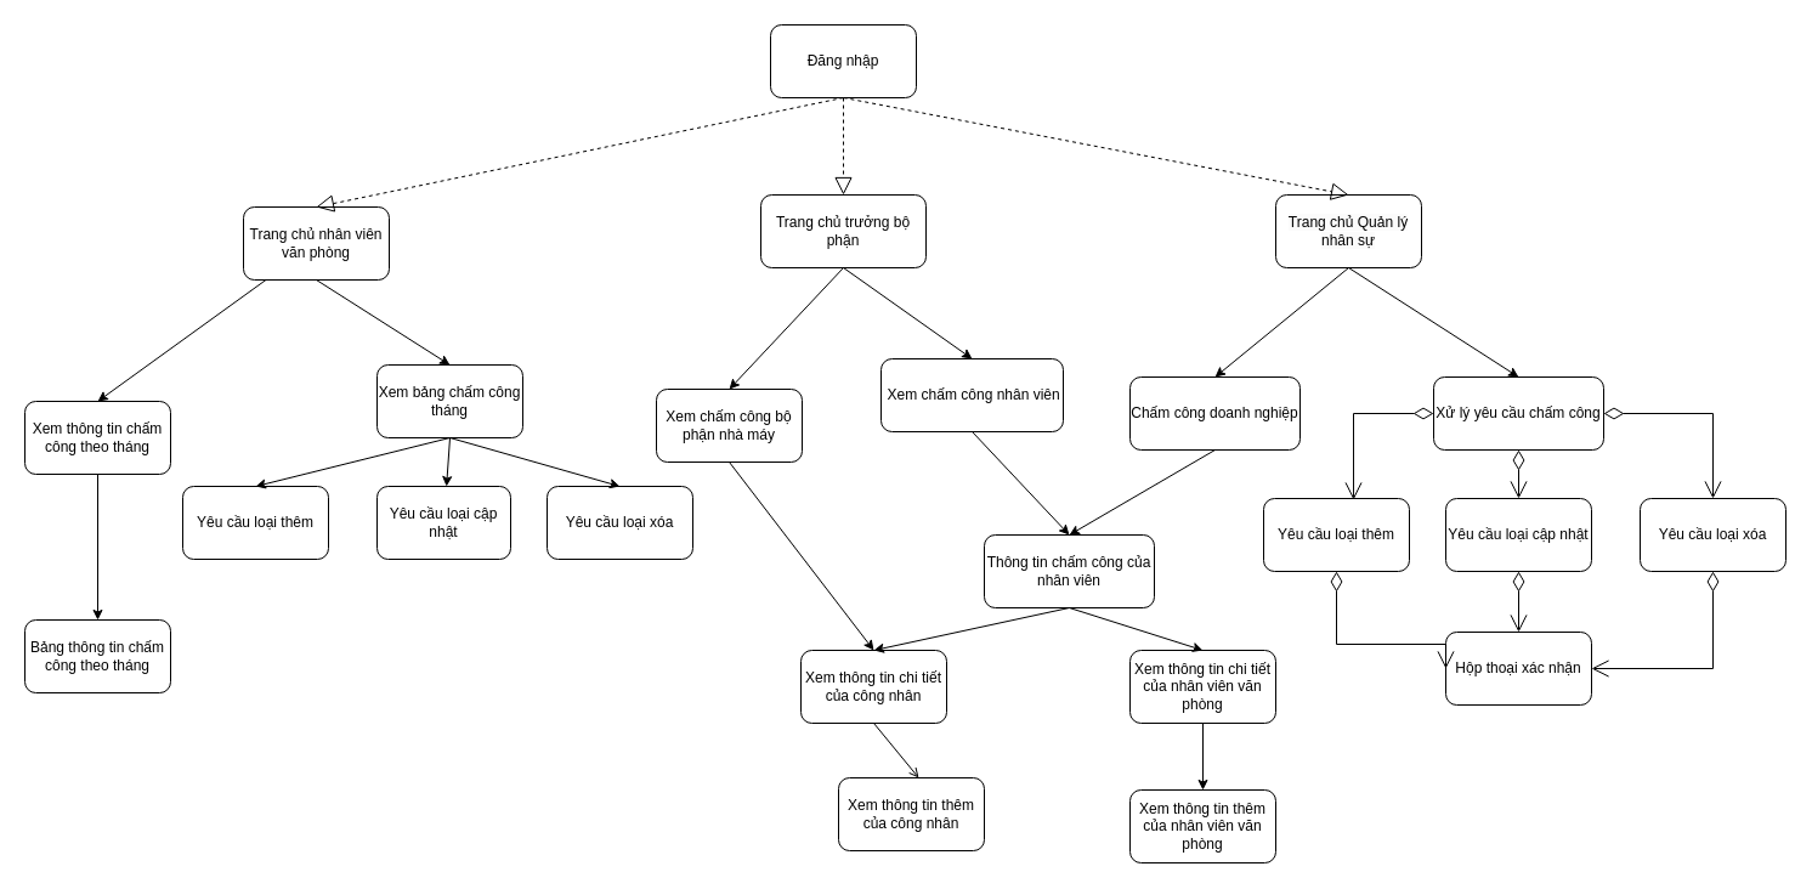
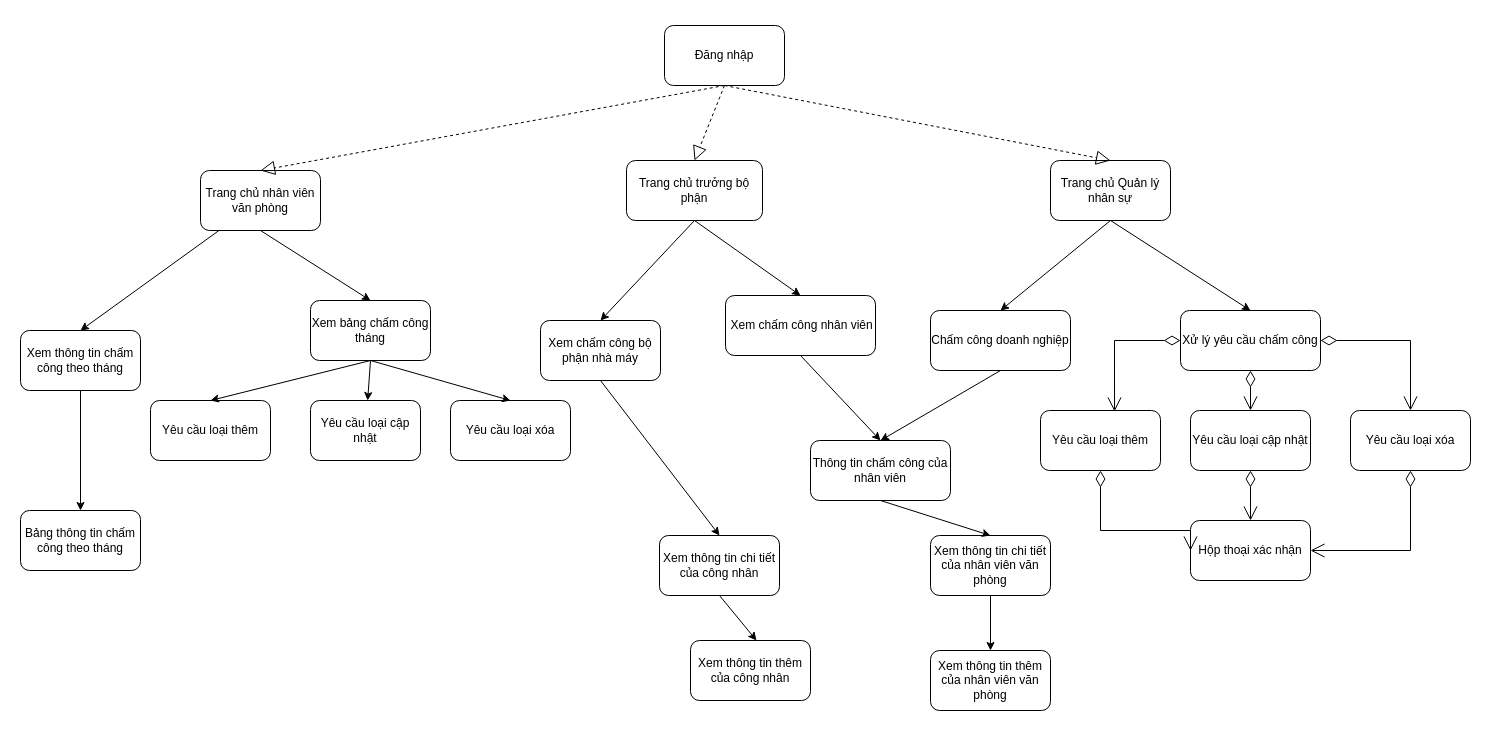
- <mxCell id="4" value="Đăng nhập" style="rounded=1;whiteSpace=wrap;html=1;" vertex="1" parent="1"><mxGeometry x="634" y="20" width="120" height="60" as="geometry" /></mxCell>
+ <mxCell id="4" value="Đăng nhập" style="rounded=1;whiteSpace=wrap;html=1;" vertex="1" parent="1"><mxGeometry x="664" y="25" width="120" height="60" as="geometry" /></mxCell>
- <mxCell id="18" value="" style="endArrow=classic;html=1;rounded=0;exitX=0.5;exitY=1;exitDx=0;exitDy=0;entryX=0.5;entryY=0;entryDx=0;entryDy=0;" edge="1" parent="1" source="9" target="14"><mxGeometry width="50" height="50" relative="1" as="geometry"><mxPoint x="860" y="560" as="sourcePoint" /><mxPoint x="910" y="510" as="targetPoint" /></mxGeometry></mxCell>
- <mxCell id="20" value="" style="endArrow=open;html=1;rounded=0;exitX=0.5;exitY=1;exitDx=0;exitDy=0;entryX=0.55;entryY=0;entryDx=0;entryDy=0;entryPerimeter=0;" edge="1" parent="1" source="14" target="16"><mxGeometry width="50" height="50" relative="1" as="geometry"><mxPoint x="760" y="660" as="sourcePoint" /><mxPoint x="810" y="610" as="targetPoint" /></mxGeometry></mxCell>
+ <mxCell id="20" value="" style="endArrow=classic;html=1;rounded=0;exitX=0.5;exitY=1;exitDx=0;exitDy=0;entryX=0.55;entryY=0;entryDx=0;entryDy=0;entryPerimeter=0;" edge="1" parent="1" source="14" target="16"><mxGeometry width="50" height="50" relative="1" as="geometry"><mxPoint x="760" y="660" as="sourcePoint" /><mxPoint x="810" y="610" as="targetPoint" /></mxGeometry></mxCell>
